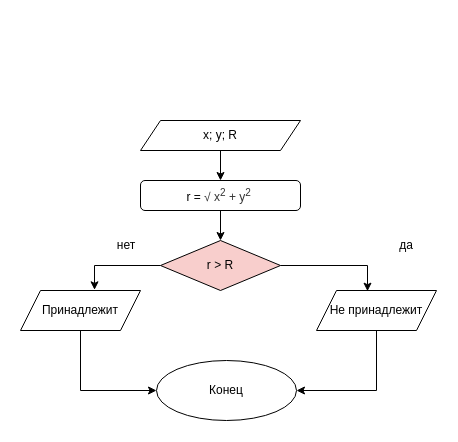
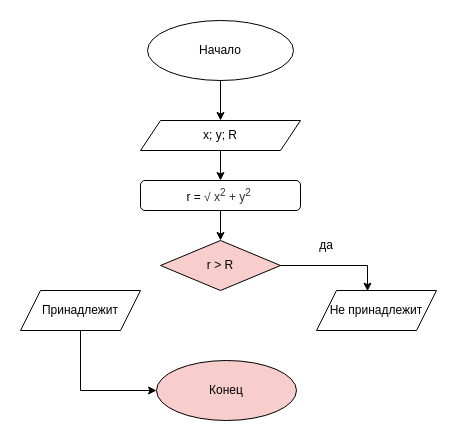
+ <mxCell id="3" value="Начало" style="ellipse;whiteSpace=wrap;html=1;" vertex="1" parent="1"><mxGeometry x="147" y="20" width="146" height="60" as="geometry" /></mxCell>
+ <mxCell id="2" style="edgeStyle=orthogonalEdgeStyle;rounded=0;orthogonalLoop=1;jettySize=auto;html=1;exitX=0.5;exitY=1;exitDx=0;exitDy=0;entryX=0.5;entryY=0;entryDx=0;entryDy=0;" edge="1" parent="1" source="3" target="5"><mxGeometry relative="1" as="geometry"><mxPoint x="233" y="120" as="targetPoint" /></mxGeometry></mxCell>
- <mxCell id="16" value="нет" style="text;html=1;strokeColor=none;fillColor=none;align=center;verticalAlign=middle;whiteSpace=wrap;rounded=0;fontSize=12;" vertex="1" parent="1"><mxGeometry x="96" y="230" width="60" height="30" as="geometry" /></mxCell>
- <mxCell id="17" value="да" style="text;html=1;strokeColor=none;fillColor=none;align=center;verticalAlign=middle;whiteSpace=wrap;rounded=0;fontSize=12;" vertex="1" parent="1"><mxGeometry x="376" y="230" width="60" height="30" as="geometry" /></mxCell>
+ <mxCell id="17" value="да" style="text;html=1;strokeColor=none;fillColor=none;align=center;verticalAlign=middle;whiteSpace=wrap;rounded=0;fontSize=12;" vertex="1" parent="1"><mxGeometry x="296" y="230" width="60" height="30" as="geometry" /></mxCell>
- <mxCell id="9" value="" style="edgeStyle=orthogonalEdgeStyle;rounded=0;orthogonalLoop=1;jettySize=auto;html=1;fontSize=12;entryX=0.617;entryY=-0.017;entryDx=0;entryDy=0;entryPerimeter=0;" edge="1" parent="1" source="10" target="14"><mxGeometry relative="1" as="geometry"><mxPoint x="76" y="280" as="targetPoint" /></mxGeometry></mxCell>
- <mxCell id="15" value="Конец" style="ellipse;whiteSpace=wrap;html=1;fontSize=12;align=center;" vertex="1" parent="1"><mxGeometry x="156" y="360" width="140" height="60" as="geometry" /></mxCell>
+ <mxCell id="15" value="Конец" style="ellipse;whiteSpace=wrap;html=1;fontSize=12;align=center;fillColor=#f8cecc;" vertex="1" parent="1"><mxGeometry x="156" y="360" width="140" height="60" as="geometry" /></mxCell>
- <mxCell id="11" style="edgeStyle=orthogonalEdgeStyle;rounded=0;orthogonalLoop=1;jettySize=auto;html=1;exitX=0.5;exitY=1;exitDx=0;exitDy=0;entryX=1;entryY=0.5;entryDx=0;entryDy=0;fontSize=12;" edge="1" parent="1" source="12" target="15"><mxGeometry relative="1" as="geometry" /></mxCell>
